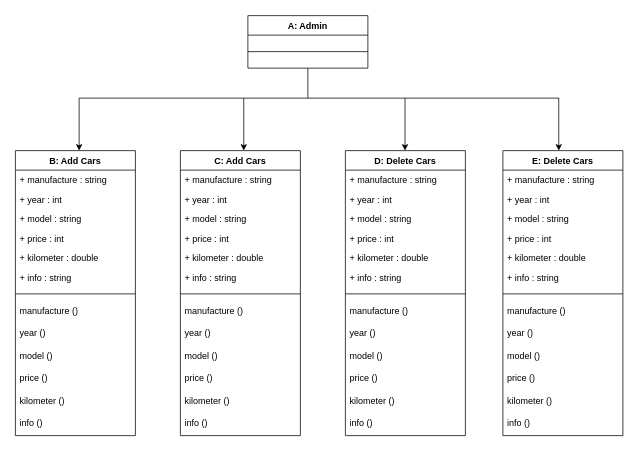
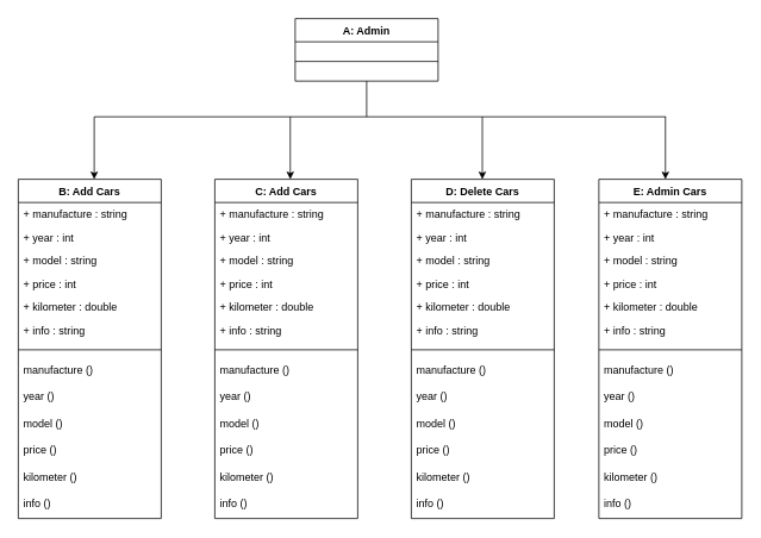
- <mxCell id="38" value="E: Delete Cars" style="swimlane;fontStyle=1;align=center;verticalAlign=top;childLayout=stackLayout;horizontal=1;startSize=26;horizontalStack=0;resizeParent=1;resizeLast=0;collapsible=1;marginBottom=0;rounded=0;shadow=0;strokeWidth=1;" parent="1" vertex="1"><mxGeometry x="670" y="200" width="160" height="380" as="geometry"><mxRectangle x="230" y="140" width="160" height="26" as="alternateBounds" /></mxGeometry></mxCell>
+ <mxCell id="38" value="E: Admin Cars" style="swimlane;fontStyle=1;align=center;verticalAlign=top;childLayout=stackLayout;horizontal=1;startSize=26;horizontalStack=0;resizeParent=1;resizeLast=0;collapsible=1;marginBottom=0;rounded=0;shadow=0;strokeWidth=1;" parent="1" vertex="1"><mxGeometry x="670" y="200" width="160" height="380" as="geometry"><mxRectangle x="230" y="140" width="160" height="26" as="alternateBounds" /></mxGeometry></mxCell>
